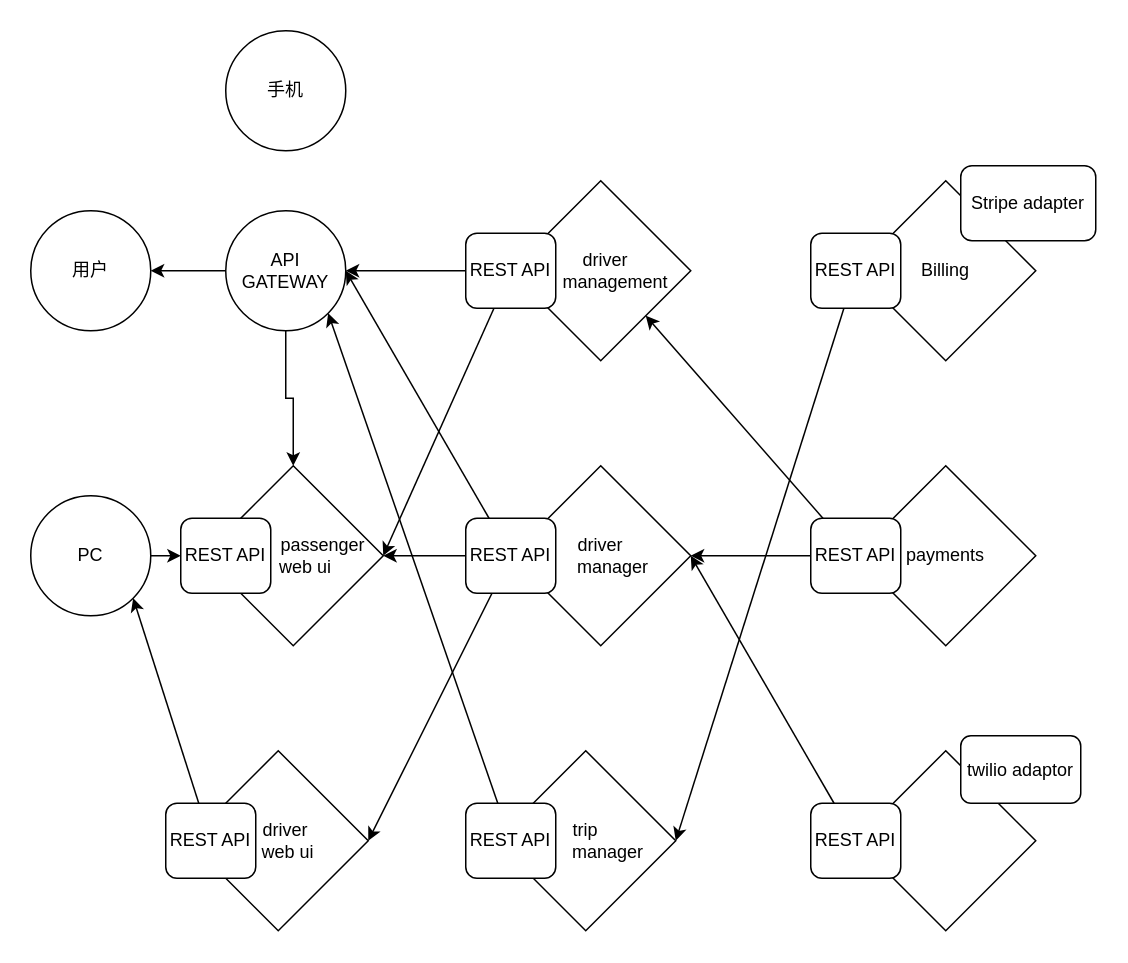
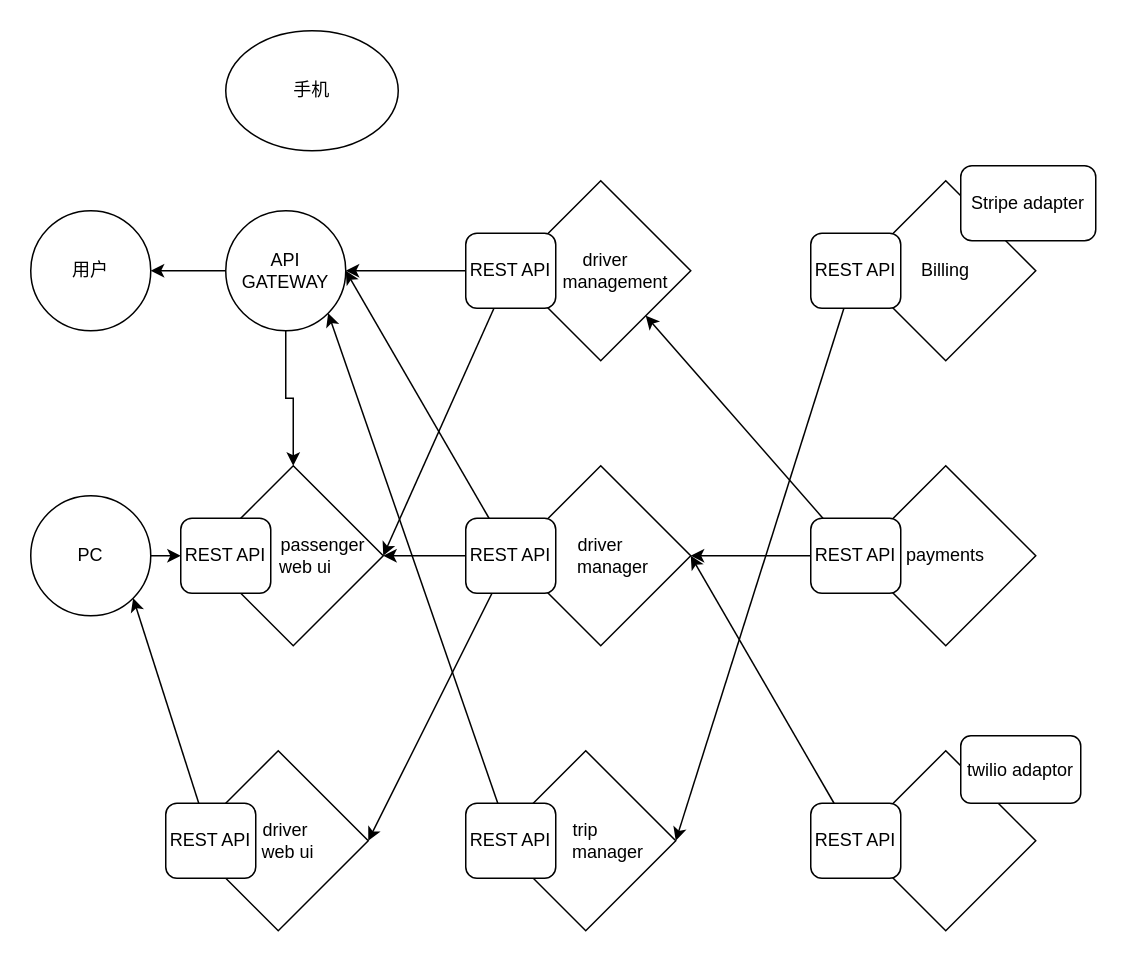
- <mxCell id="2" value="手机" style="ellipse;whiteSpace=wrap;html=1;aspect=fixed;" vertex="1" parent="1"><mxGeometry x="150" y="20" width="80" height="80" as="geometry" /></mxCell>
+ <mxCell id="2" value="手机" style="ellipse;whiteSpace=wrap;html=1;aspect=fixed;" vertex="1" parent="1"><mxGeometry x="150" y="20" width="115" height="80" as="geometry" /></mxCell>
